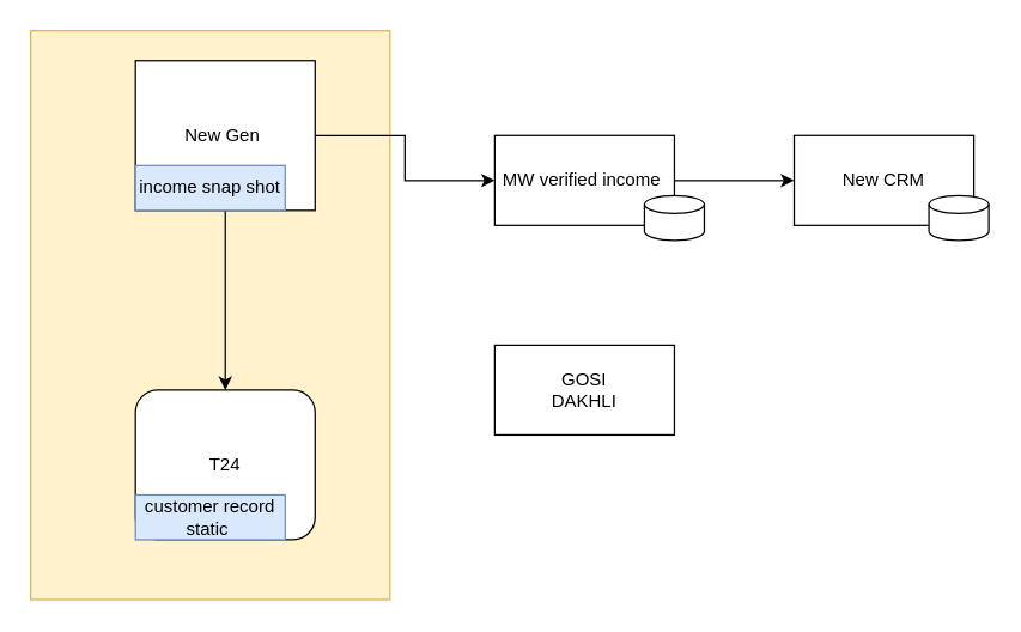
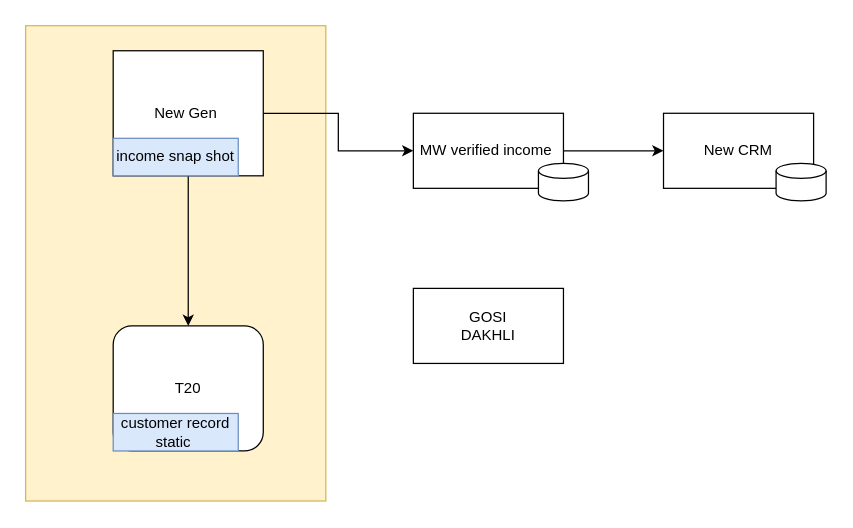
- <mxCell id="10" value="T24" style="rounded=1;whiteSpace=wrap;html=1;" vertex="1" parent="1"><mxGeometry x="90" y="260" width="120" height="100" as="geometry" /></mxCell>
+ <mxCell id="10" value="T20" style="rounded=1;whiteSpace=wrap;html=1;" vertex="1" parent="1"><mxGeometry x="90" y="260" width="120" height="100" as="geometry" /></mxCell>
